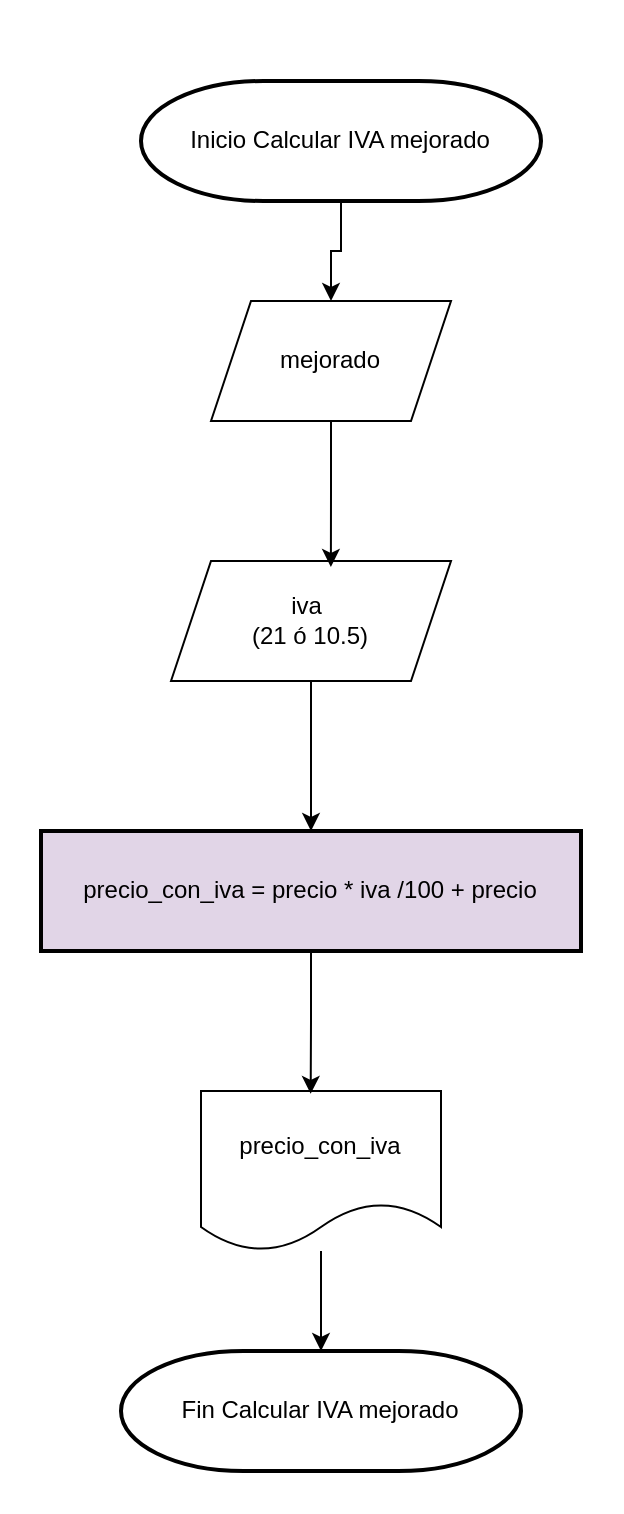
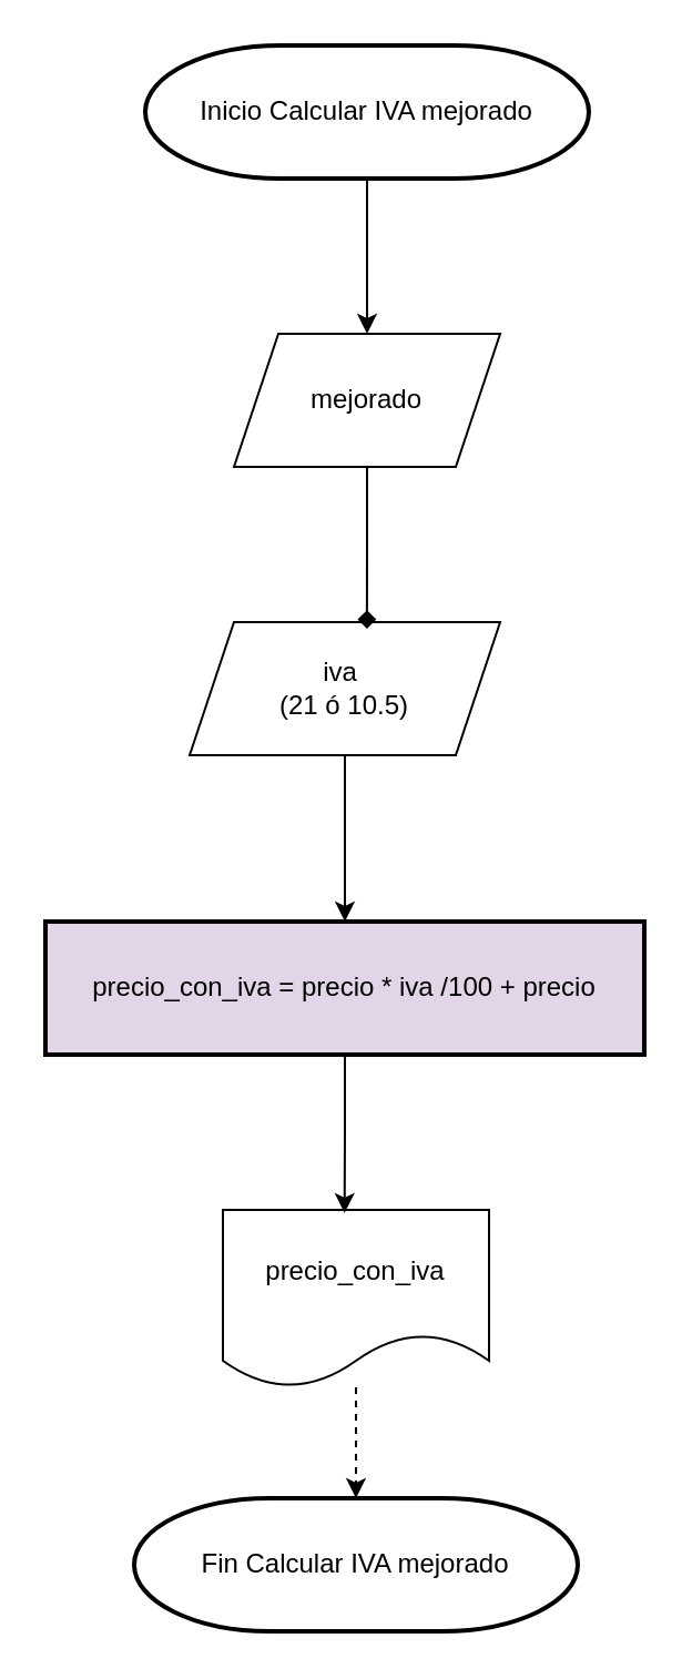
- <mxCell id="3" value="Inicio Calcular IVA mejorado" style="strokeWidth=2;html=1;shape=mxgraph.flowchart.terminator;whiteSpace=wrap;" parent="1" vertex="1"><mxGeometry x="70" y="40" width="200" height="60" as="geometry" /></mxCell>
+ <mxCell id="3" value="Inicio Calcular IVA mejorado" style="strokeWidth=2;html=1;shape=mxgraph.flowchart.terminator;whiteSpace=wrap;" parent="1" vertex="1"><mxGeometry x="65" y="20" width="200" height="60" as="geometry" /></mxCell>
- <mxCell id="12" style="edgeStyle=orthogonalEdgeStyle;rounded=0;orthogonalLoop=1;jettySize=auto;html=1;entryX=0.571;entryY=0.05;entryDx=0;entryDy=0;entryPerimeter=0;" edge="1" parent="1" source="5" target="7"><mxGeometry relative="1" as="geometry" /></mxCell>
+ <mxCell id="12" style="edgeStyle=orthogonalEdgeStyle;rounded=0;orthogonalLoop=1;jettySize=auto;html=1;entryX=0.571;entryY=0.05;entryDx=0;entryDy=0;entryPerimeter=0;endArrow=diamond;" edge="1" parent="1" source="5" target="7"><mxGeometry relative="1" as="geometry" /></mxCell>
- <mxCell id="9" style="edgeStyle=orthogonalEdgeStyle;rounded=0;orthogonalLoop=1;jettySize=auto;html=1;entryX=0.5;entryY=0;entryDx=0;entryDy=0;entryPerimeter=0;" parent="1" source="8" target="4" edge="1"><mxGeometry relative="1" as="geometry" /></mxCell>
+ <mxCell id="9" style="edgeStyle=orthogonalEdgeStyle;rounded=0;orthogonalLoop=1;jettySize=auto;html=1;entryX=0.5;entryY=0;entryDx=0;entryDy=0;entryPerimeter=0;dashed=1;" parent="1" source="8" target="4" edge="1"><mxGeometry relative="1" as="geometry" /></mxCell>
